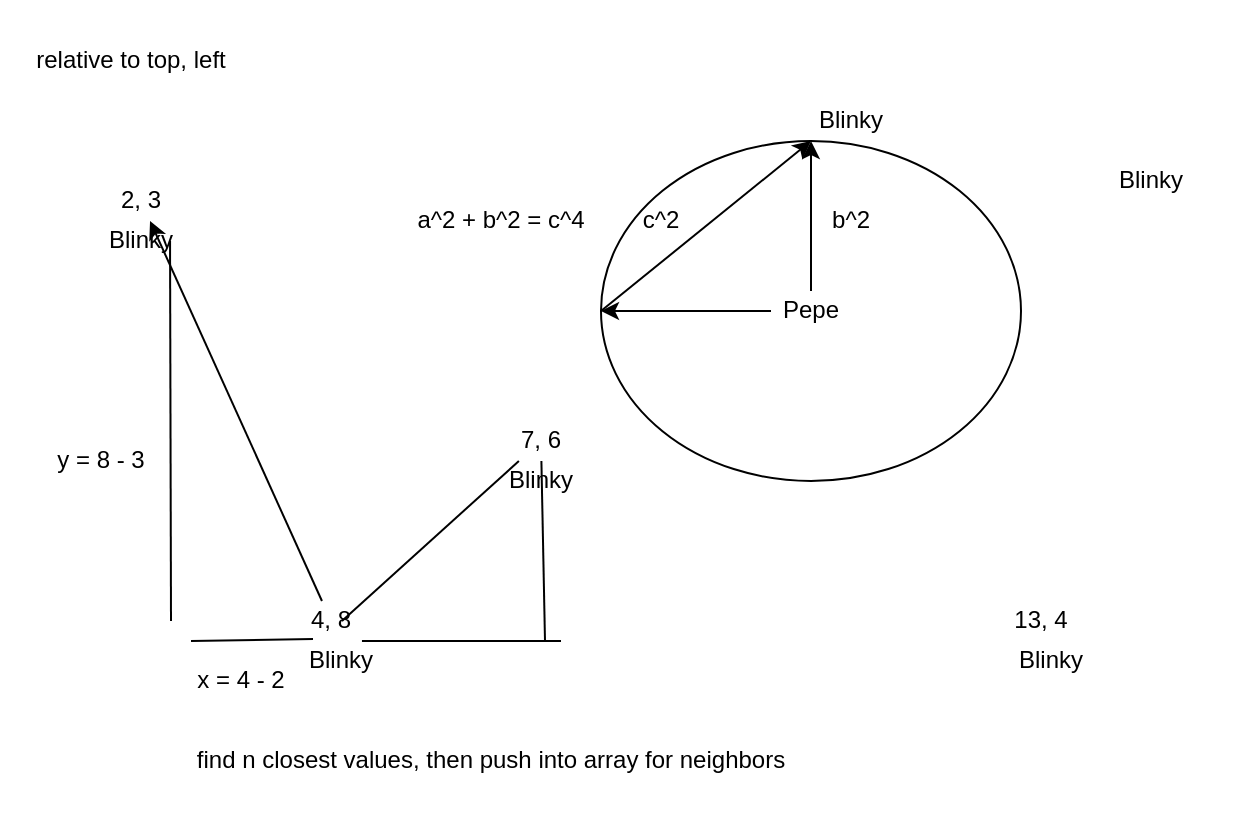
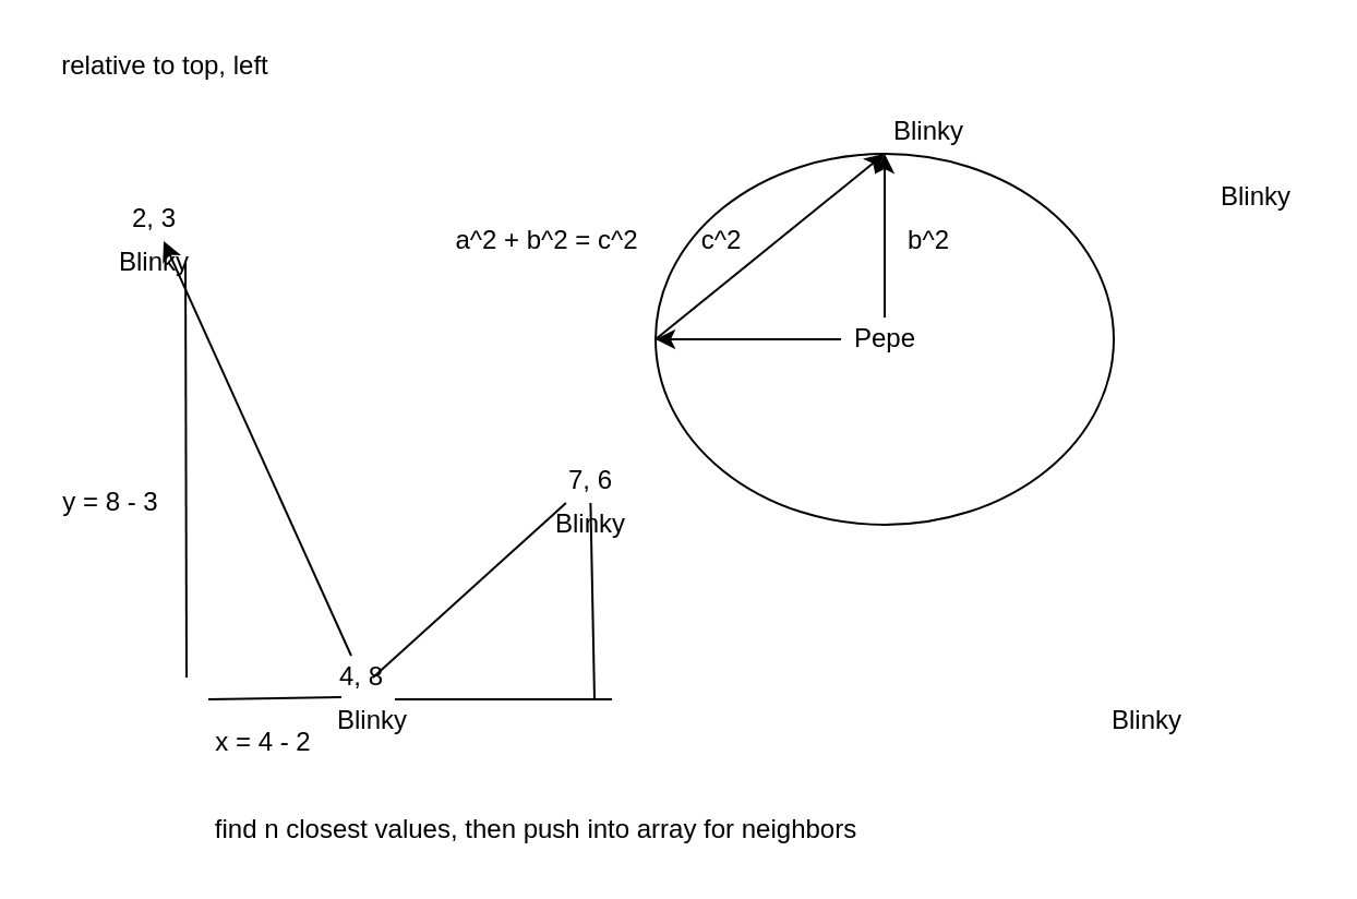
- <mxCell id="12" value="relative to top, left" style="text;html=1;resizable=0;autosize=1;align=center;verticalAlign=middle;points=[];fillColor=none;strokeColor=none;rounded=0;" vertex="1" parent="1"><mxGeometry x="10" y="20" width="110" height="20" as="geometry" /></mxCell>
+ <mxCell id="12" value="relative to top, left" style="text;html=1;resizable=0;autosize=1;align=center;verticalAlign=middle;points=[];fillColor=none;strokeColor=none;rounded=0;" vertex="1" parent="1"><mxGeometry x="20" y="20" width="110" height="20" as="geometry" /></mxCell>
- <mxCell id="9" value="a^2 + b^2 = c^4" style="text;html=1;resizable=0;autosize=1;align=center;verticalAlign=middle;points=[];fillColor=none;strokeColor=none;rounded=0;" vertex="1" parent="1"><mxGeometry x="200" y="100" width="100" height="20" as="geometry" /></mxCell>
+ <mxCell id="9" value="a^2 + b^2 = c^2" style="text;html=1;resizable=0;autosize=1;align=center;verticalAlign=middle;points=[];fillColor=none;strokeColor=none;rounded=0;" vertex="1" parent="1"><mxGeometry x="200" y="100" width="100" height="20" as="geometry" /></mxCell>
- <mxCell id="19" value="13, 4" style="text;html=1;resizable=0;autosize=1;align=center;verticalAlign=middle;points=[];fillColor=none;strokeColor=none;rounded=0;" vertex="1" parent="1"><mxGeometry x="500" y="300" width="40" height="20" as="geometry" /></mxCell>
